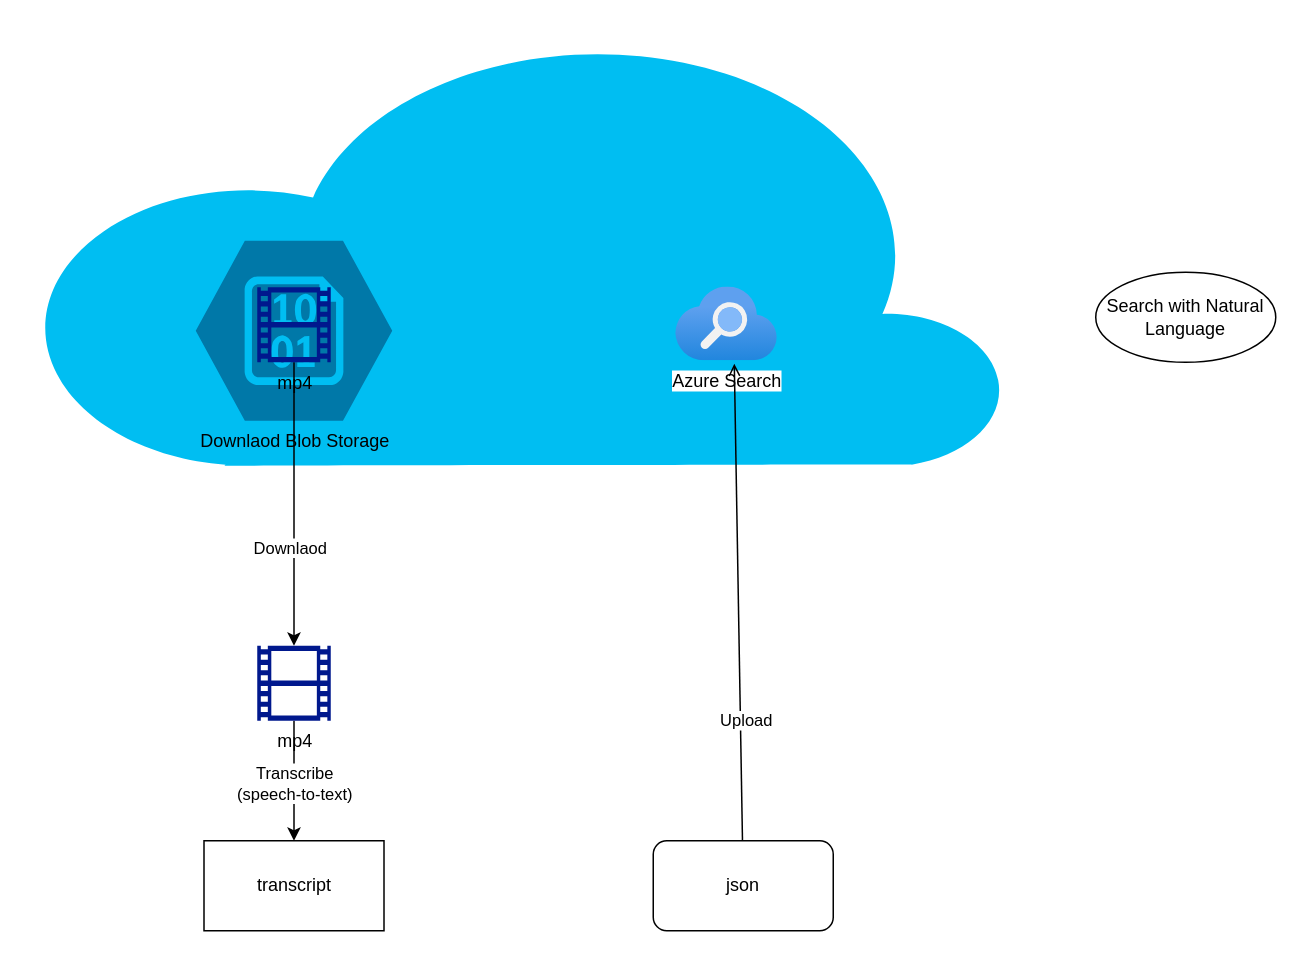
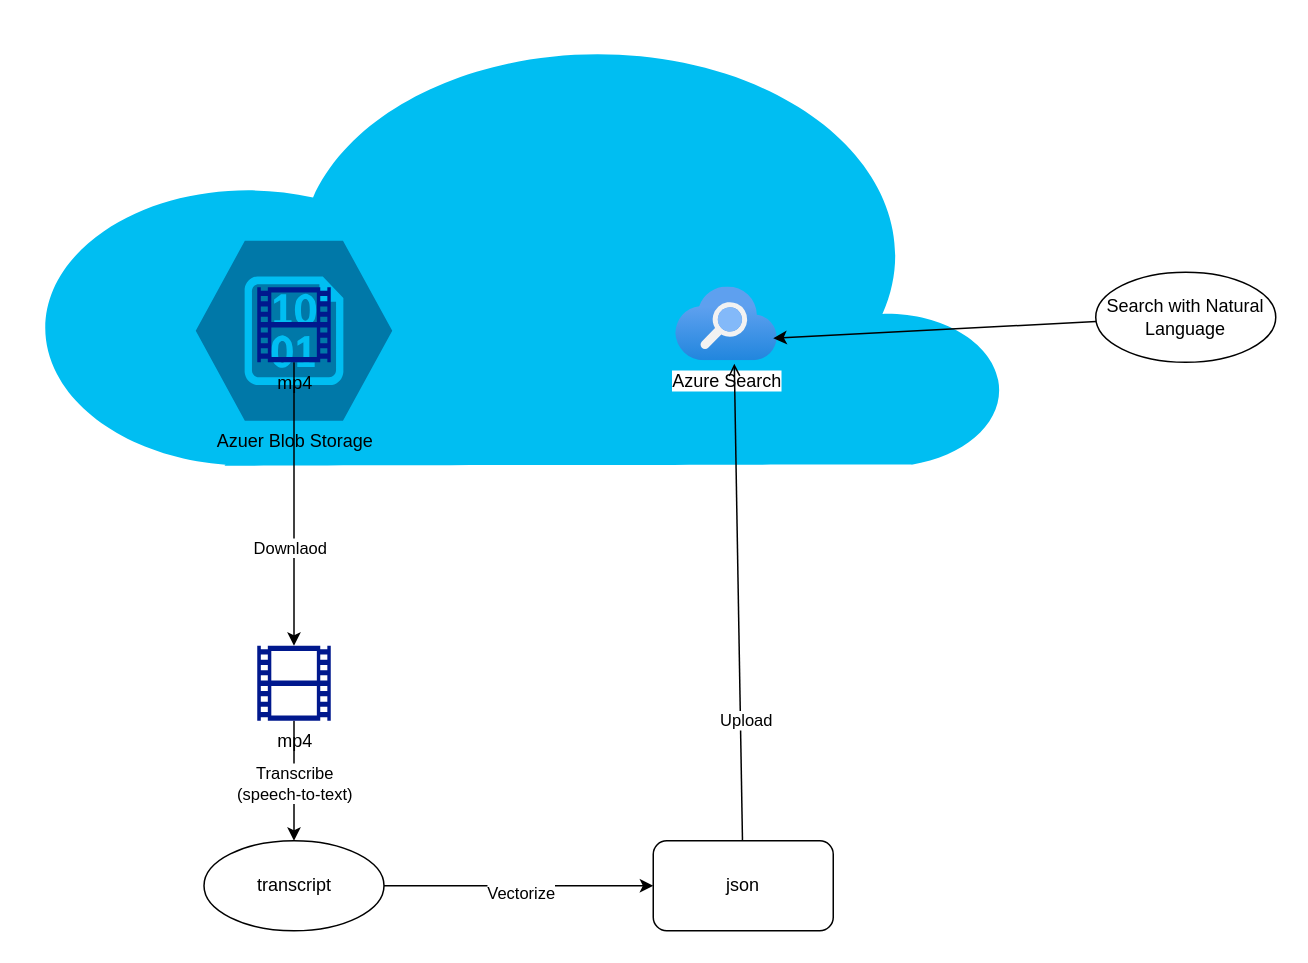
+ <mxCell id="18" style="edgeStyle=none;html=1;entryX=0.956;entryY=0.692;entryDx=0;entryDy=0;entryPerimeter=0;" parent="1" source="17" target="10" edge="1"><mxGeometry relative="1" as="geometry" /></mxCell>
- <mxCell id="11" value="Downlaod Blob Storage" style="verticalLabelPosition=bottom;html=1;verticalAlign=top;align=center;strokeColor=none;fillColor=#0078A8;shape=mxgraph.azure.storage_blob;" parent="1" vertex="1"><mxGeometry x="130" y="160" width="131" height="120" as="geometry" /></mxCell>
+ <mxCell id="11" value="Azuer Blob Storage" style="verticalLabelPosition=bottom;html=1;verticalAlign=top;align=center;strokeColor=none;fillColor=#0078A8;shape=mxgraph.azure.storage_blob;" parent="1" vertex="1"><mxGeometry x="130" y="160" width="131" height="120" as="geometry" /></mxCell>
- <mxCell id="5" value="transcript" style="rounded=0;whiteSpace=wrap;html=1;" parent="1" vertex="1"><mxGeometry x="135.5" y="560" width="120" height="60" as="geometry" /></mxCell>
+ <mxCell id="5" value="transcript" style="ellipse;whiteSpace=wrap;html=1;" parent="1" vertex="1"><mxGeometry x="135.5" y="560" width="120" height="60" as="geometry" /></mxCell>
+ <mxCell id="3" style="edgeStyle=none;html=1;" parent="1" source="5" target="9" edge="1"><mxGeometry relative="1" as="geometry" /></mxCell>
+ <mxCell id="4" value="Vectorize" style="edgeLabel;html=1;align=center;verticalAlign=middle;resizable=0;points=[];" parent="3" vertex="1" connectable="0"><mxGeometry x="0.019" y="-4" relative="1" as="geometry"><mxPoint as="offset" /></mxGeometry></mxCell>
